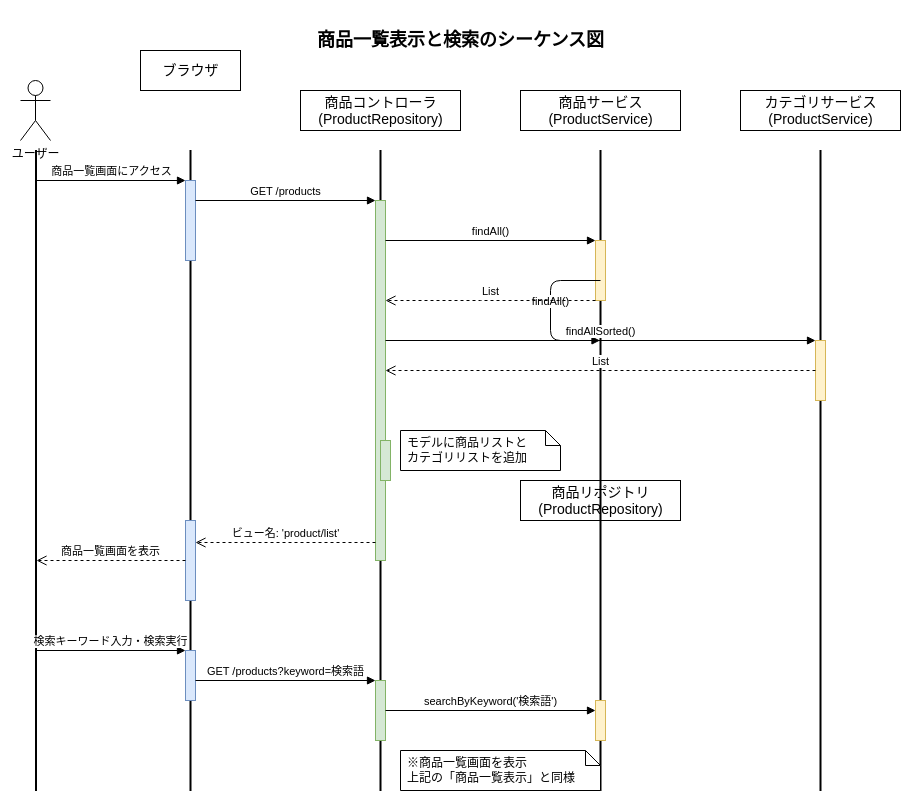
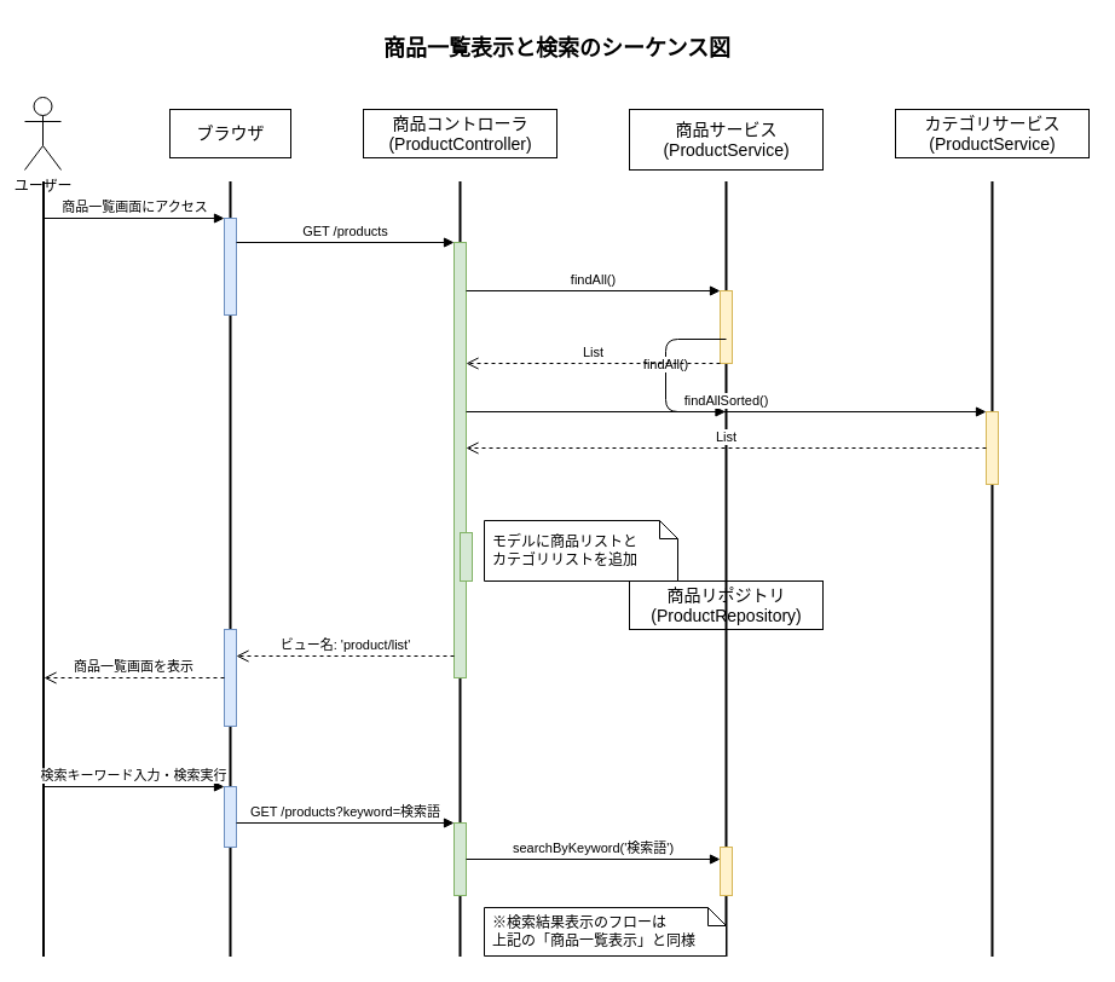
- <mxCell id="4" value="ブラウザ" style="html=1;fontSize=14;" vertex="1" parent="1"><mxGeometry x="140" y="50" width="100" height="40" as="geometry" /></mxCell>
+ <mxCell id="4" value="ブラウザ" style="html=1;fontSize=14;" vertex="1" parent="1"><mxGeometry x="140" y="90" width="100" height="40" as="geometry" /></mxCell>
- <mxCell id="5" value="商品コントローラ&#10;(ProductRepository)" style="html=1;fontSize=14;" vertex="1" parent="1"><mxGeometry x="300" y="90" width="160" height="40" as="geometry" /></mxCell>
+ <mxCell id="5" value="商品コントローラ&#10;(ProductController)" style="html=1;fontSize=14;" vertex="1" parent="1"><mxGeometry x="300" y="90" width="160" height="40" as="geometry" /></mxCell>
- <mxCell id="6" value="商品サービス&#10;(ProductService)" style="html=1;fontSize=14;" vertex="1" parent="1"><mxGeometry x="520" y="90" width="160" height="40" as="geometry" /></mxCell>
+ <mxCell id="6" value="商品サービス&#10;(ProductService)" style="html=1;fontSize=14;" vertex="1" parent="1"><mxGeometry x="520" y="90" width="160" height="50" as="geometry" /></mxCell>
- <mxCell id="26" value="モデルに商品リストと&#10;カテゴリリストを追加" style="shape=note;size=15;align=left;spacingLeft=5;html=1;whiteSpace=wrap;" vertex="1" parent="1"><mxGeometry x="400" y="430" width="160" height="40" as="geometry" /></mxCell>
+ <mxCell id="26" value="モデルに商品リストと&#10;カテゴリリストを追加" style="shape=note;size=15;align=left;spacingLeft=5;html=1;whiteSpace=wrap;" vertex="1" parent="1"><mxGeometry x="400" y="430" width="160" height="50" as="geometry" /></mxCell>
- <mxCell id="36" value="※商品一覧画面を表示&#10;上記の「商品一覧表示」と同様" style="shape=note;size=15;align=left;spacingLeft=5;html=1;whiteSpace=wrap;" vertex="1" parent="1"><mxGeometry x="400" y="750" width="200" height="40" as="geometry" /></mxCell>
+ <mxCell id="36" value="※検索結果表示のフローは&#10;上記の「商品一覧表示」と同様" style="shape=note;size=15;align=left;spacingLeft=5;html=1;whiteSpace=wrap;" vertex="1" parent="1"><mxGeometry x="400" y="750" width="200" height="40" as="geometry" /></mxCell>
